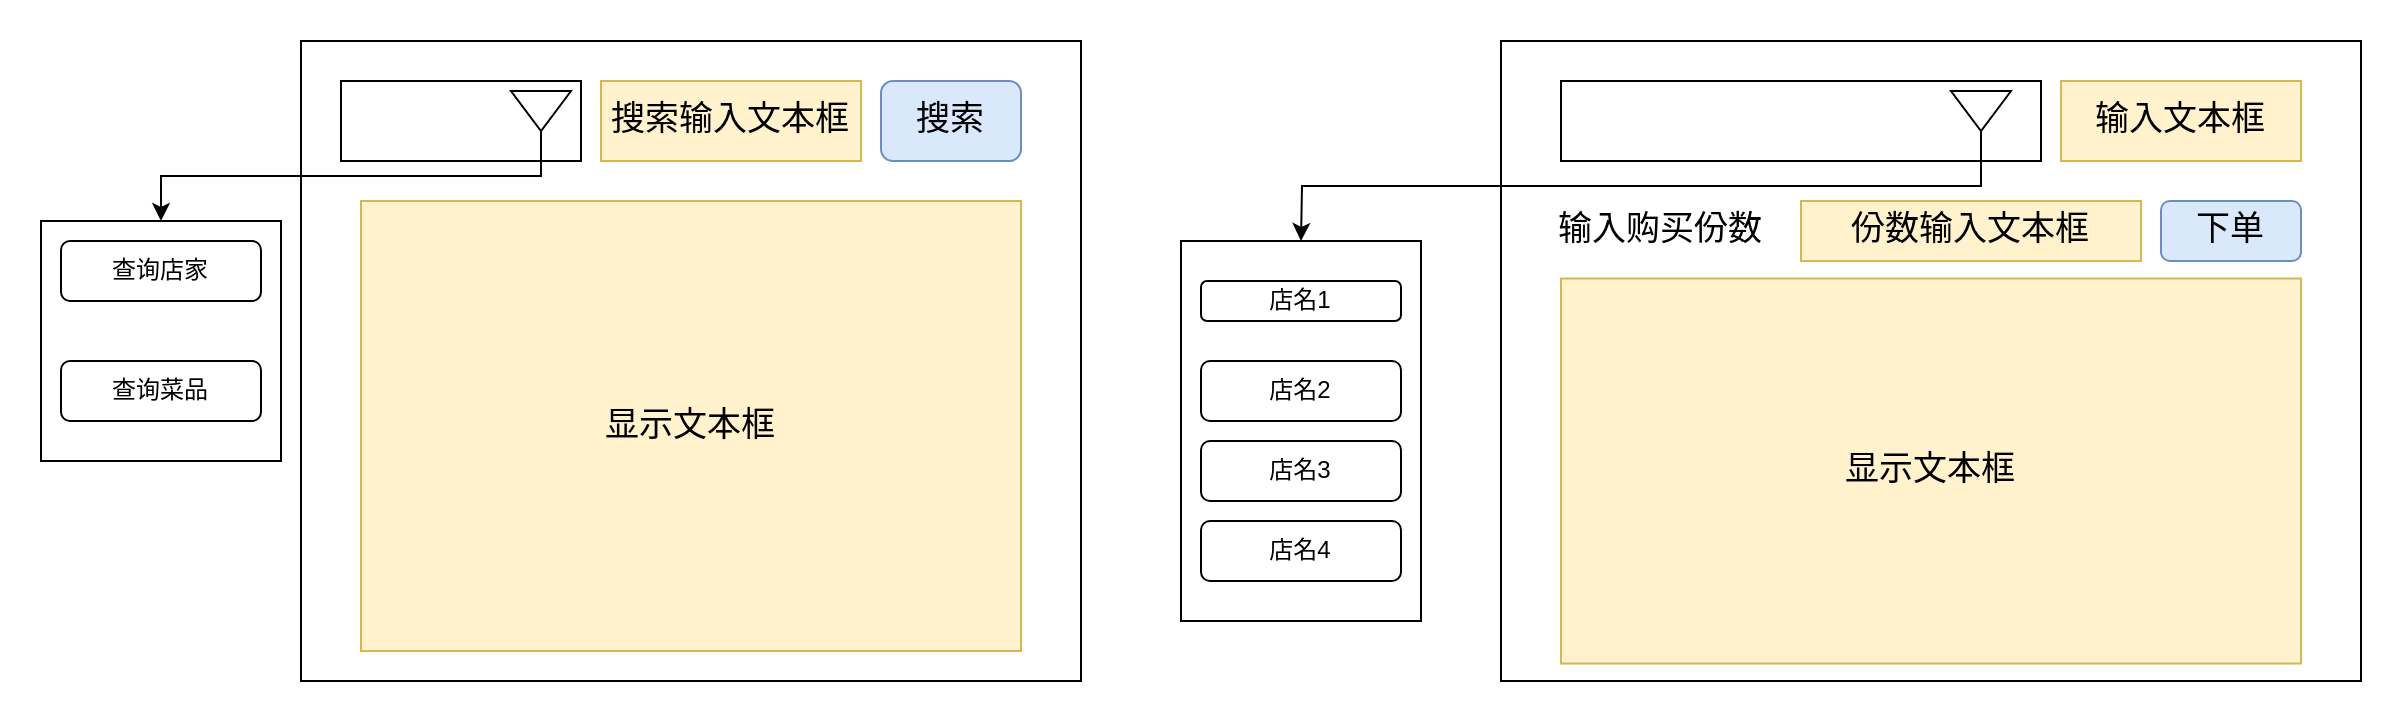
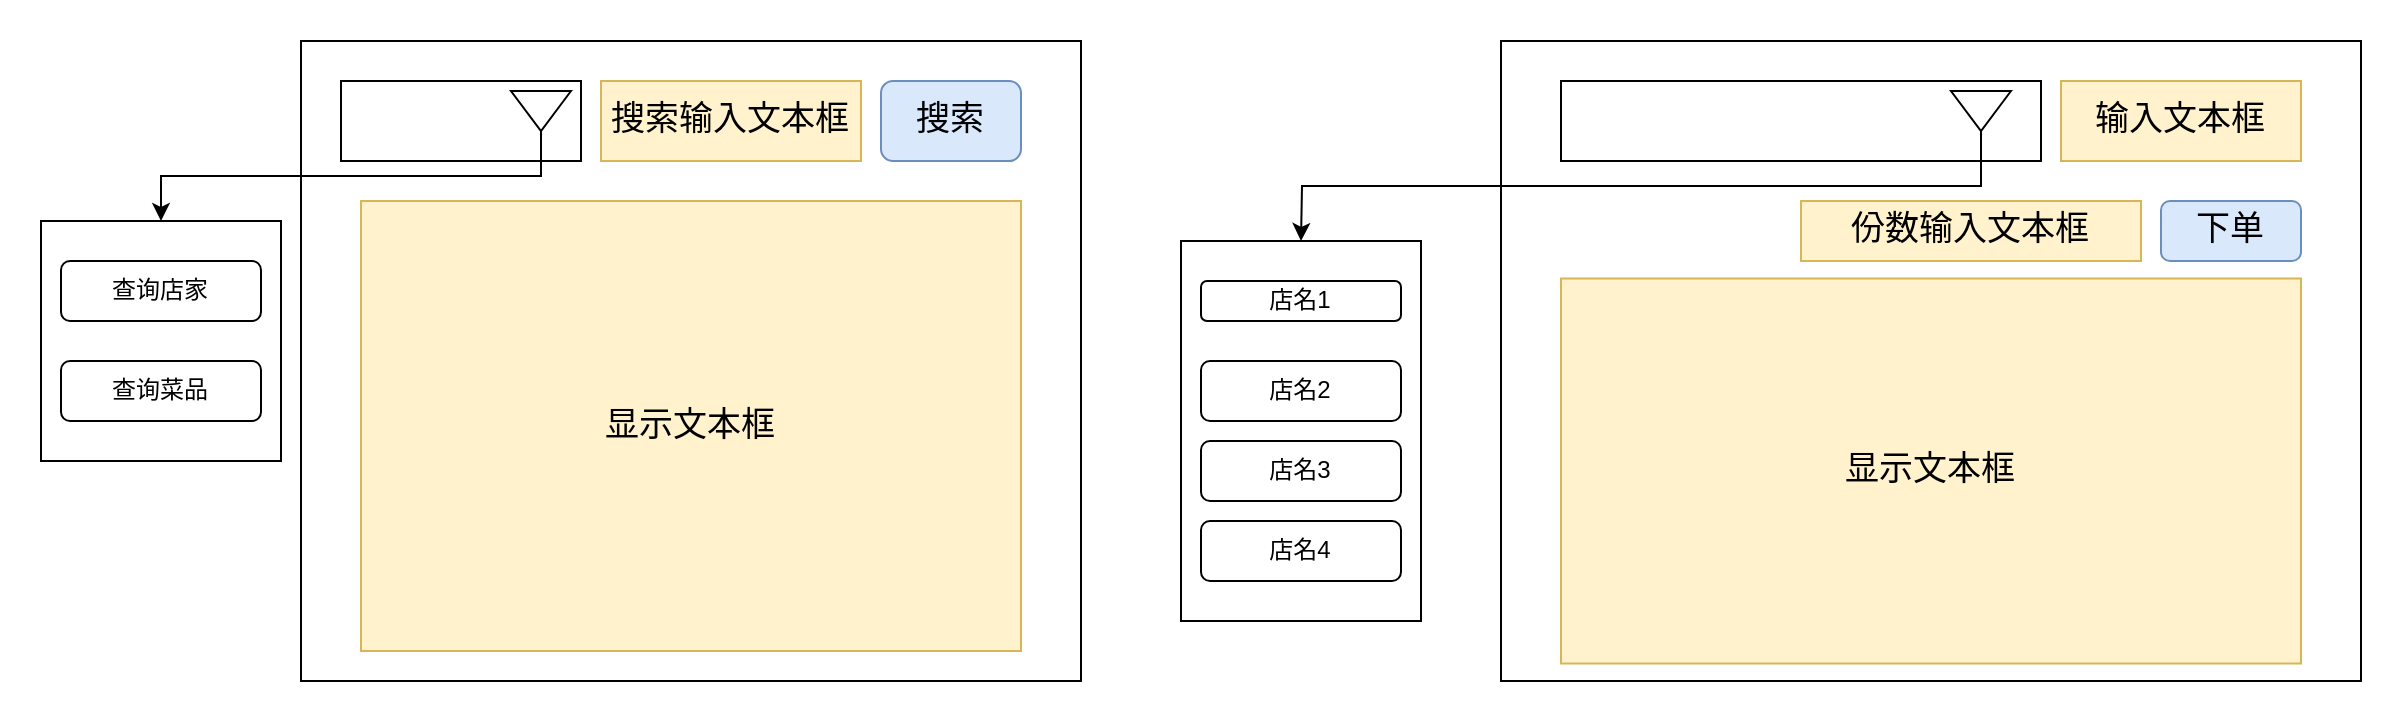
- <mxCell id="22" value="&lt;font style=&quot;font-size: 17px;&quot;&gt;输入购买份数&lt;/font&gt;" style="text;html=1;strokeColor=none;fillColor=none;align=center;verticalAlign=middle;whiteSpace=wrap;rounded=0;" vertex="1" parent="1"><mxGeometry x="770" y="100" width="120" height="30" as="geometry" /></mxCell>
- <mxCell id="7" value="&lt;font style=&quot;vertical-align: inherit;&quot;&gt;&lt;font style=&quot;vertical-align: inherit;&quot;&gt;查询店家&lt;/font&gt;&lt;/font&gt;" style="rounded=1;whiteSpace=wrap;html=1;" parent="1" vertex="1"><mxGeometry x="30" y="120" width="100" height="30" as="geometry" /></mxCell>
+ <mxCell id="7" value="&lt;font style=&quot;vertical-align: inherit;&quot;&gt;&lt;font style=&quot;vertical-align: inherit;&quot;&gt;查询店家&lt;/font&gt;&lt;/font&gt;" style="rounded=1;whiteSpace=wrap;html=1;" parent="1" vertex="1"><mxGeometry x="30" y="130" width="100" height="30" as="geometry" /></mxCell>
